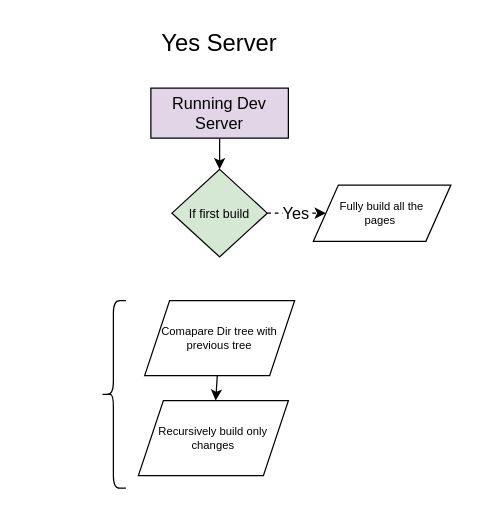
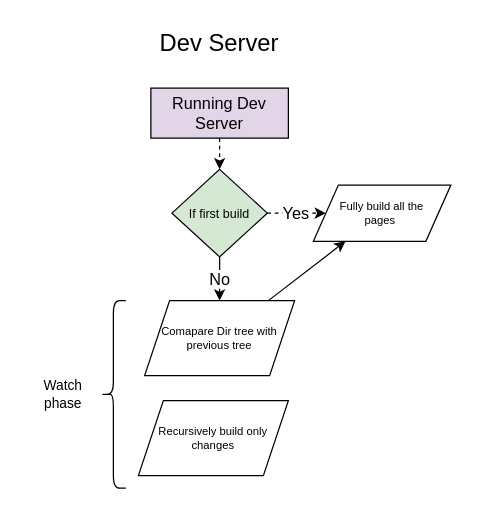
- <mxCell id="2" value="Yes Server" style="text;strokeColor=none;align=center;fillColor=none;html=1;verticalAlign=middle;whiteSpace=wrap;rounded=0;fontSize=19;" vertex="1" parent="1"><mxGeometry x="120" y="20" width="110" height="30" as="geometry" /></mxCell>
+ <mxCell id="2" value="Dev Server" style="text;strokeColor=none;align=center;fillColor=none;html=1;verticalAlign=middle;whiteSpace=wrap;rounded=0;fontSize=19;" vertex="1" parent="1"><mxGeometry x="120" y="20" width="110" height="30" as="geometry" /></mxCell>
- <mxCell id="3" style="edgeStyle=none;html=1;exitX=0.5;exitY=1;exitDx=0;exitDy=0;entryX=0.5;entryY=0;entryDx=0;entryDy=0;fontSize=13;" edge="1" parent="1" source="4" target="7"><mxGeometry relative="1" as="geometry" /></mxCell>
+ <mxCell id="3" style="edgeStyle=none;html=1;exitX=0.5;exitY=1;exitDx=0;exitDy=0;entryX=0.5;entryY=0;entryDx=0;entryDy=0;fontSize=13;dashed=1;" edge="1" parent="1" source="4" target="7"><mxGeometry relative="1" as="geometry" /></mxCell>
+ <mxCell id="6" value="No" style="edgeStyle=none;html=1;exitX=0.5;exitY=1;exitDx=0;exitDy=0;entryX=0.5;entryY=0;entryDx=0;entryDy=0;fontSize=13;" edge="1" parent="1" source="7" target="10"><mxGeometry relative="1" as="geometry" /></mxCell>
- <mxCell id="9" value="" style="edgeStyle=none;html=1;fontSize=9;" edge="1" parent="1" source="10" target="11"><mxGeometry relative="1" as="geometry" /></mxCell>
+ <mxCell id="9" value="" style="edgeStyle=none;html=1;fontSize=9;" edge="1" parent="1" source="10" target="8"><mxGeometry relative="1" as="geometry" /></mxCell>
+ <mxCell id="12" value="Watch phase" style="text;strokeColor=none;align=center;fillColor=none;html=1;verticalAlign=middle;whiteSpace=wrap;rounded=0;fontSize=11;" vertex="1" parent="1"><mxGeometry y="300" width="60" height="30" as="geometry" x="20" /></mxCell>
